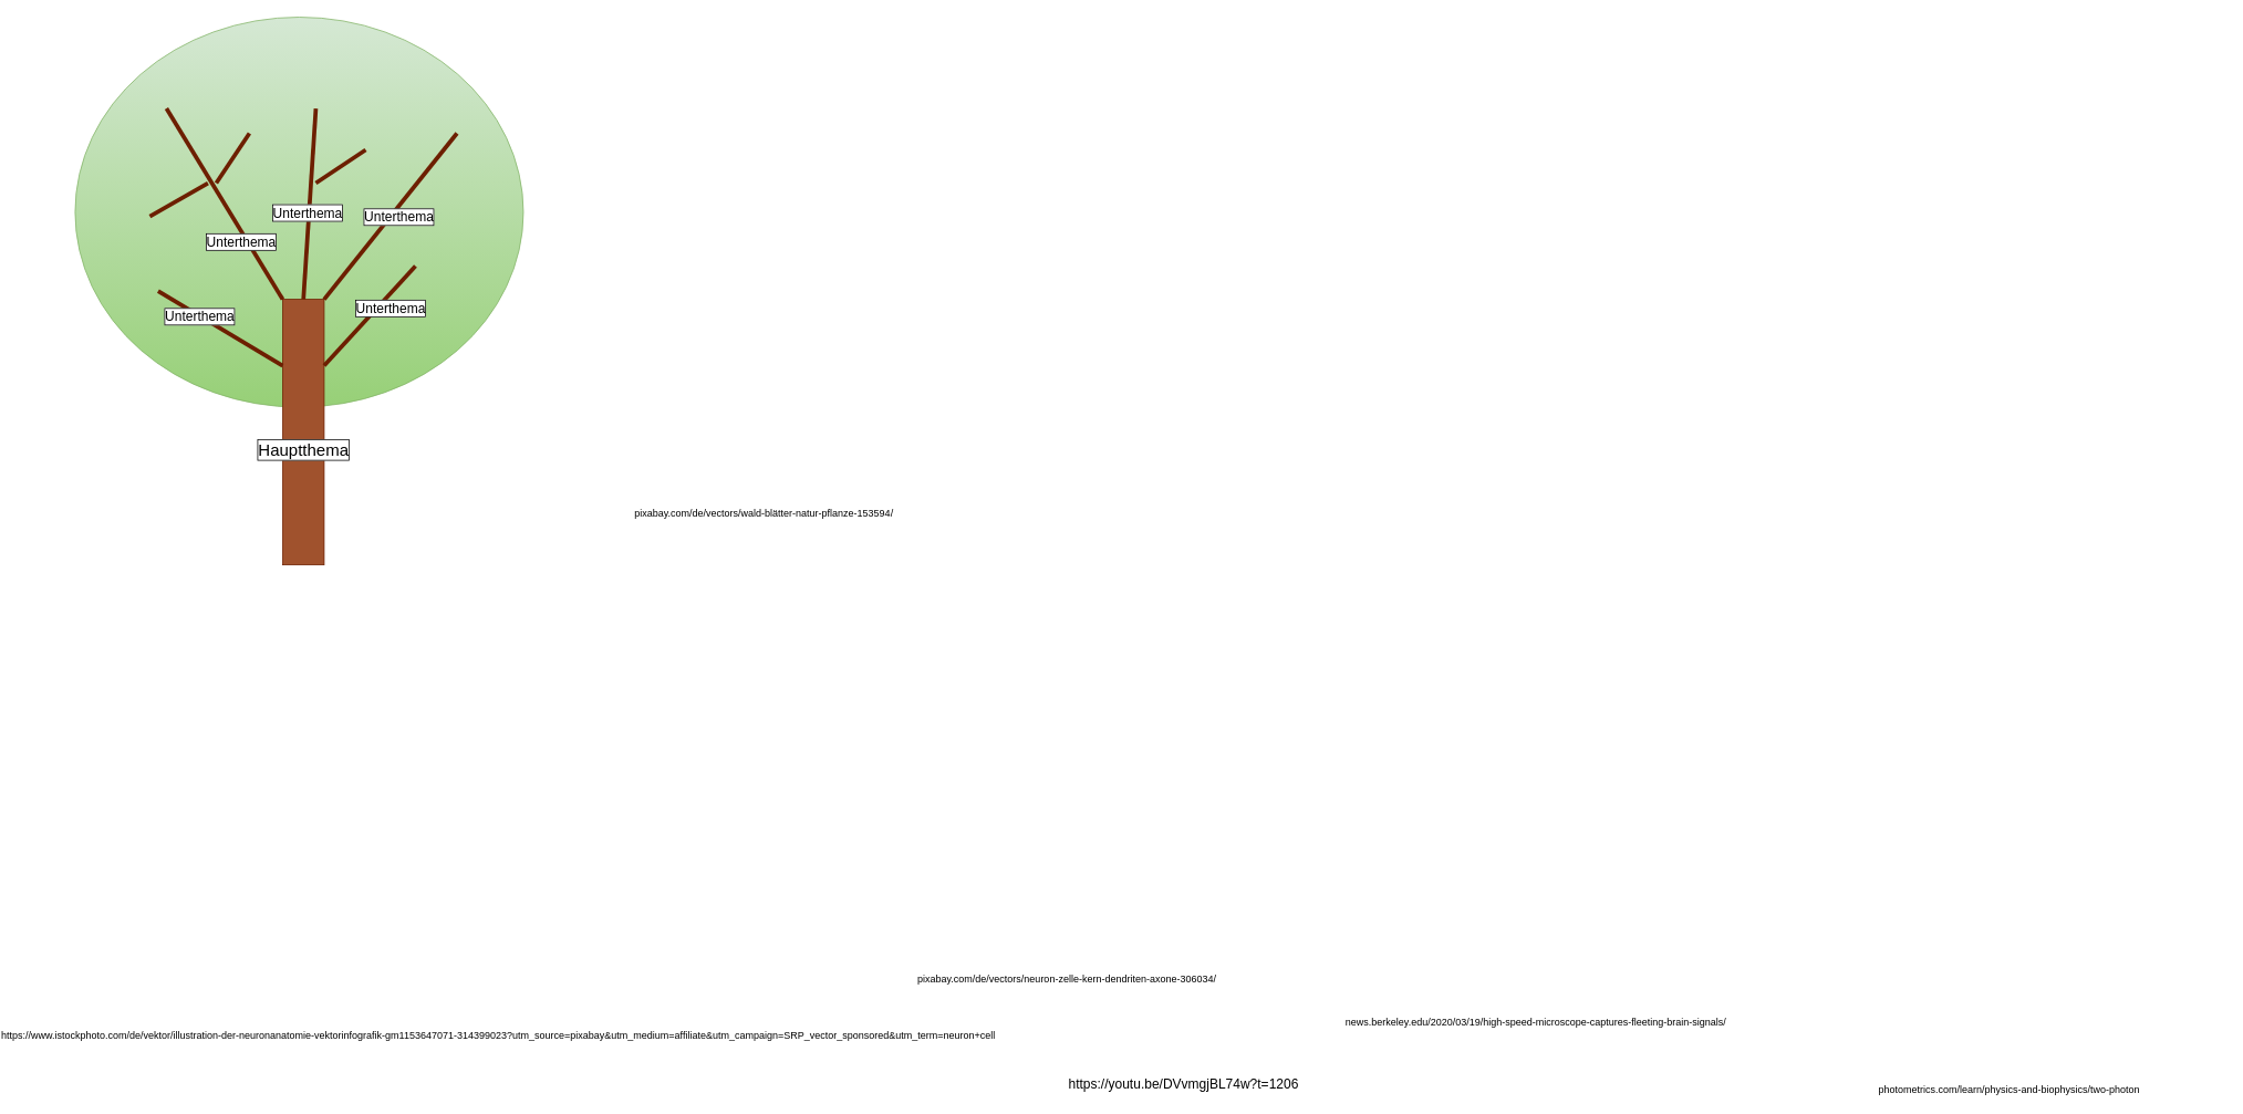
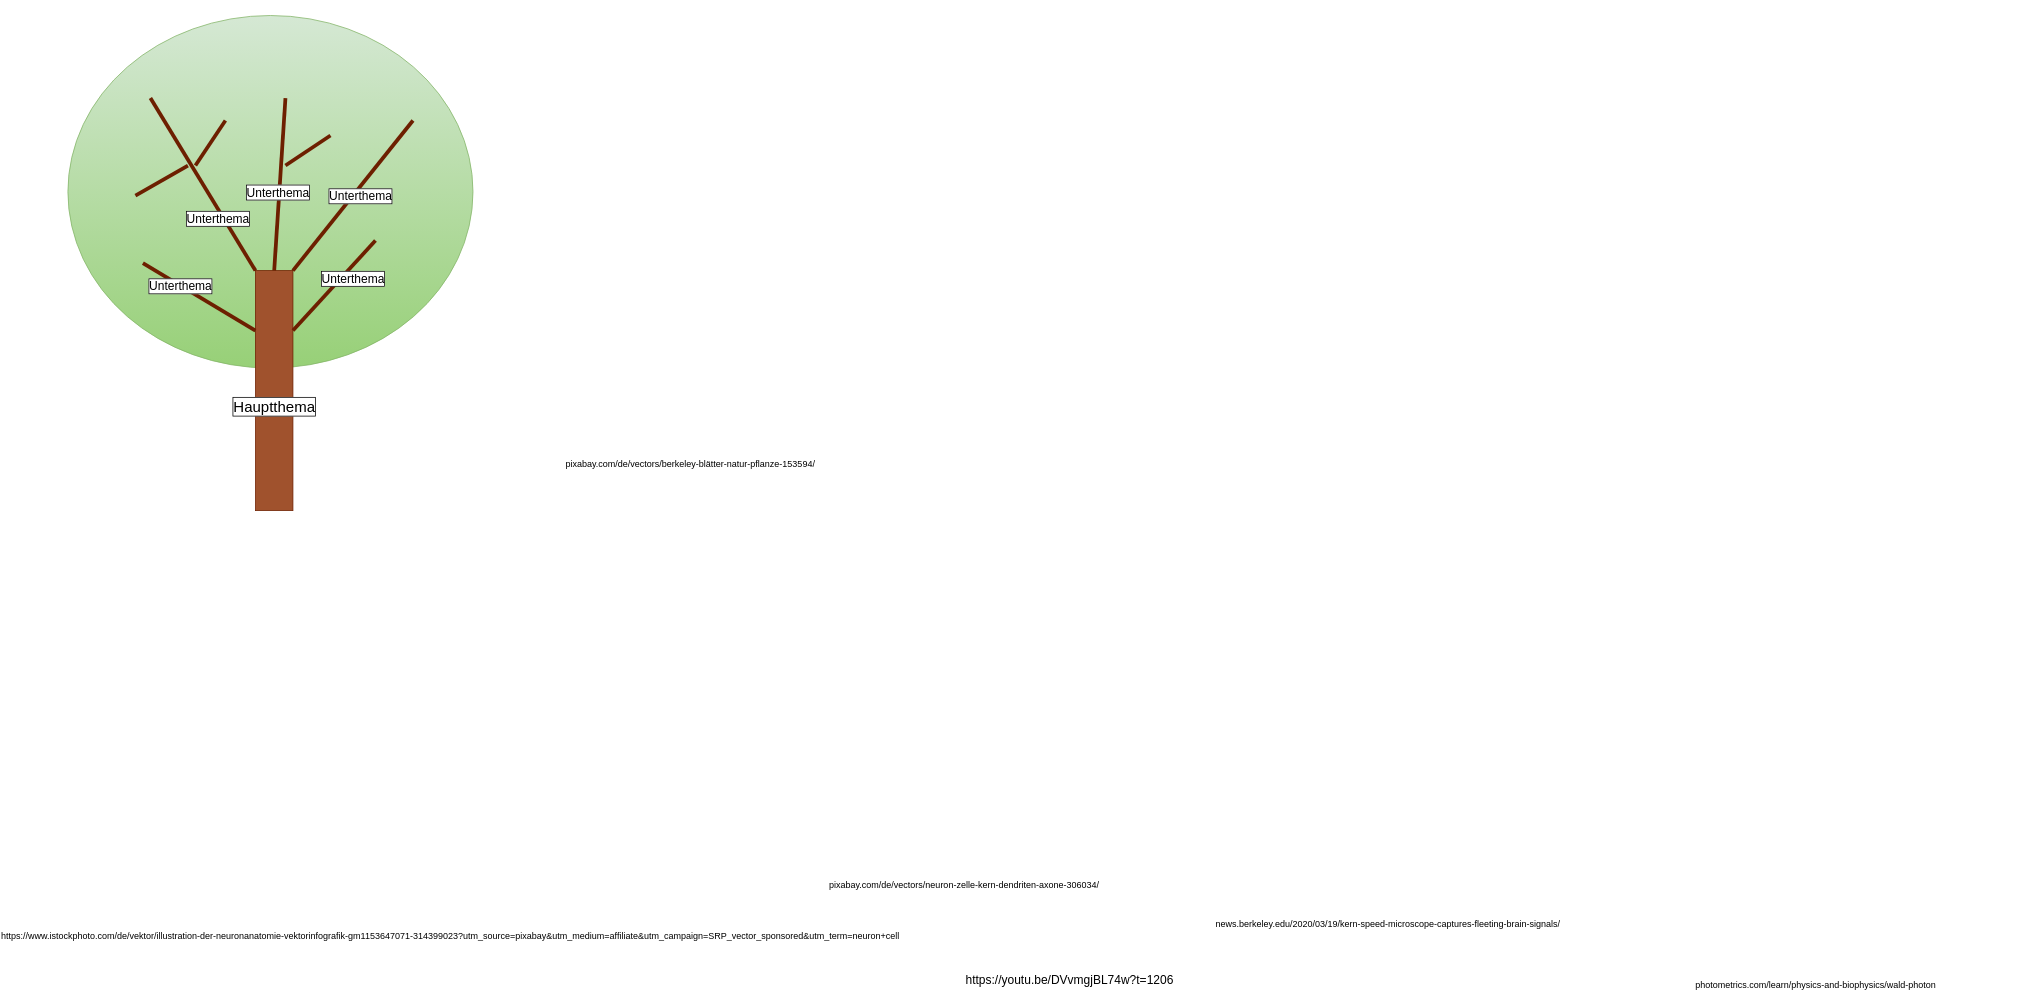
- <mxCell id="18" value="pixabay.com/de/vectors/wald-blätter-natur-pflanze-153594/" style="shape=image;verticalLabelPosition=bottom;labelBackgroundColor=#ffffff;verticalAlign=top;aspect=fixed;imageAspect=0;image=https://cdn.pixabay.com/photo/2013/07/12/18/37/forest-153594_960_720.png;" vertex="1" parent="1"><mxGeometry x="590" y="110" width="520" height="494" as="geometry" /></mxCell>
+ <mxCell id="18" value="pixabay.com/de/vectors/berkeley-blätter-natur-pflanze-153594/" style="shape=image;verticalLabelPosition=bottom;labelBackgroundColor=#ffffff;verticalAlign=top;aspect=fixed;imageAspect=0;image=https://cdn.pixabay.com/photo/2013/07/12/18/37/forest-153594_960_720.png;" vertex="1" parent="1"><mxGeometry x="590" y="110" width="520" height="494" as="geometry" /></mxCell>
- <mxCell id="20" value="news.berkeley.edu/2020/03/19/high-speed-microscope-captures-fleeting-brain-signals/" style="shape=image;verticalLabelPosition=bottom;labelBackgroundColor=#ffffff;verticalAlign=top;aspect=fixed;imageAspect=0;image=https://news.berkeley.edu/wp-content/uploads/2020/03/neurons750px.jpg;" vertex="1" parent="1"><mxGeometry x="1520" y="870" width="520" height="347" as="geometry" /></mxCell>
+ <mxCell id="20" value="news.berkeley.edu/2020/03/19/kern-speed-microscope-captures-fleeting-brain-signals/" style="shape=image;verticalLabelPosition=bottom;labelBackgroundColor=#ffffff;verticalAlign=top;aspect=fixed;imageAspect=0;image=https://news.berkeley.edu/wp-content/uploads/2020/03/neurons750px.jpg;" vertex="1" parent="1"><mxGeometry x="1520" y="870" width="520" height="347" as="geometry" /></mxCell>
- <mxCell id="21" value="photometrics.com/learn/physics-and-biophysics/two-photon" style="shape=image;verticalLabelPosition=bottom;labelBackgroundColor=#ffffff;verticalAlign=top;aspect=fixed;imageAspect=0;image=https://www.photometrics.com/wp-content/uploads/2020/05/2P-mouse-brain.png;" vertex="1" parent="1"><mxGeometry x="2090" y="859" width="520" height="440" as="geometry" /></mxCell>
+ <mxCell id="21" value="photometrics.com/learn/physics-and-biophysics/wald-photon" style="shape=image;verticalLabelPosition=bottom;labelBackgroundColor=#ffffff;verticalAlign=top;aspect=fixed;imageAspect=0;image=https://www.photometrics.com/wp-content/uploads/2020/05/2P-mouse-brain.png;" vertex="1" parent="1"><mxGeometry x="2090" y="859" width="520" height="440" as="geometry" /></mxCell>
